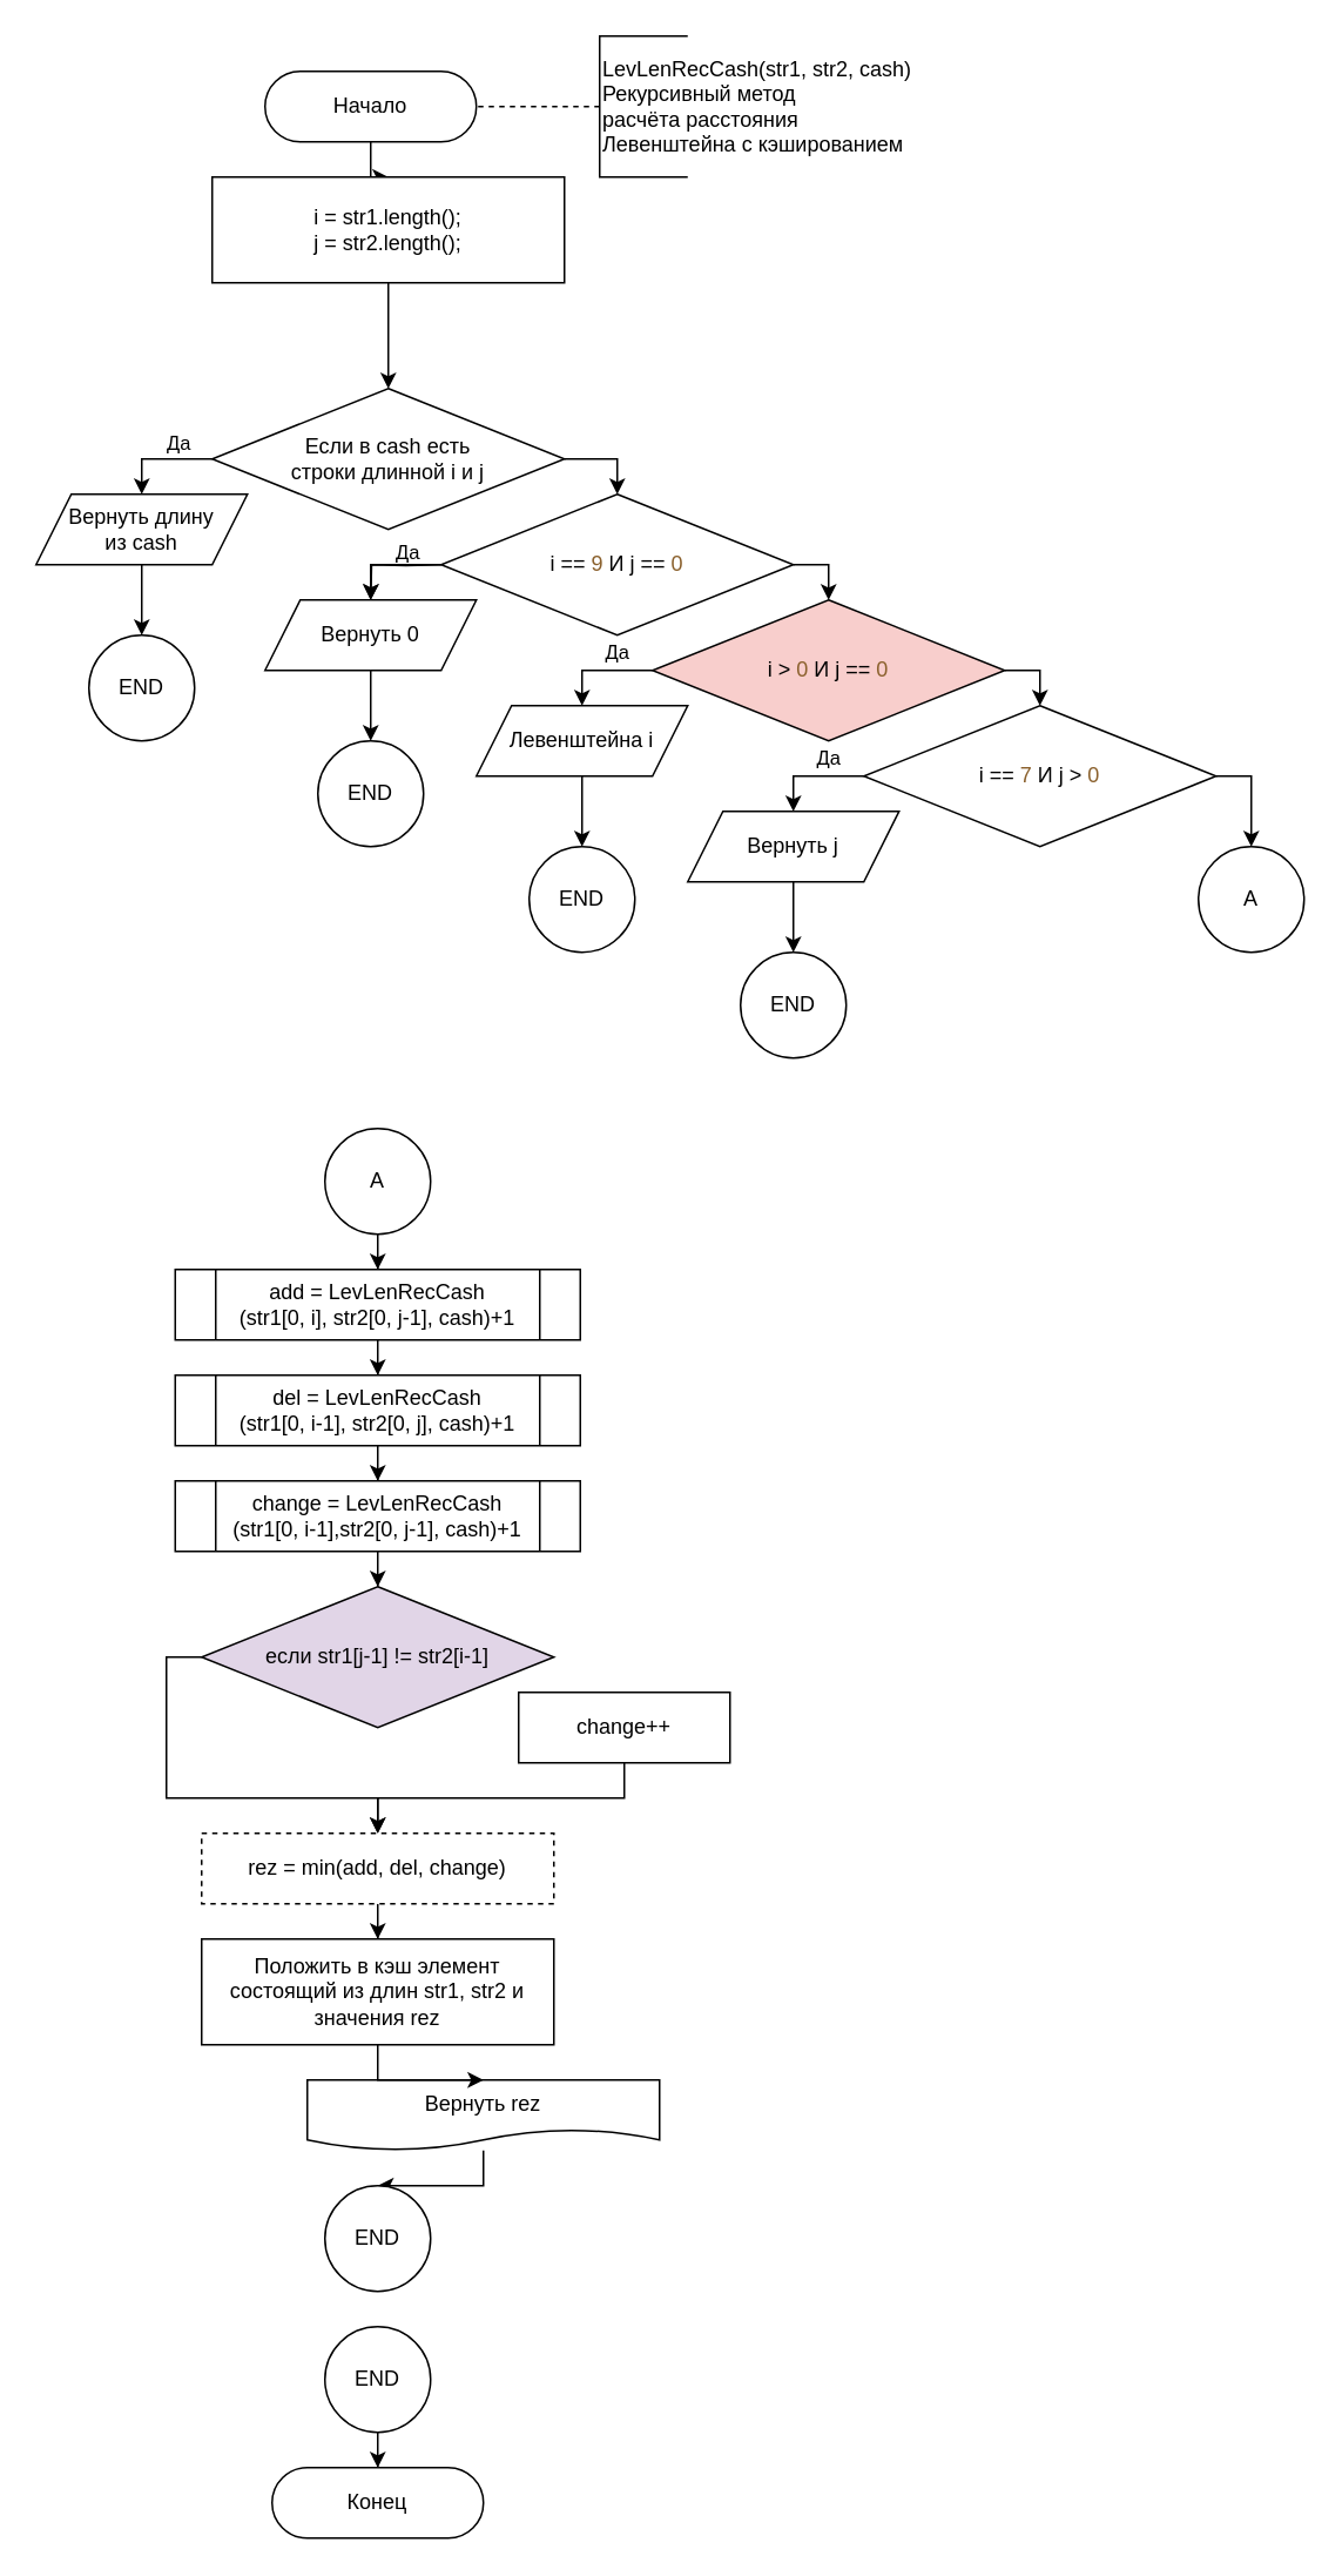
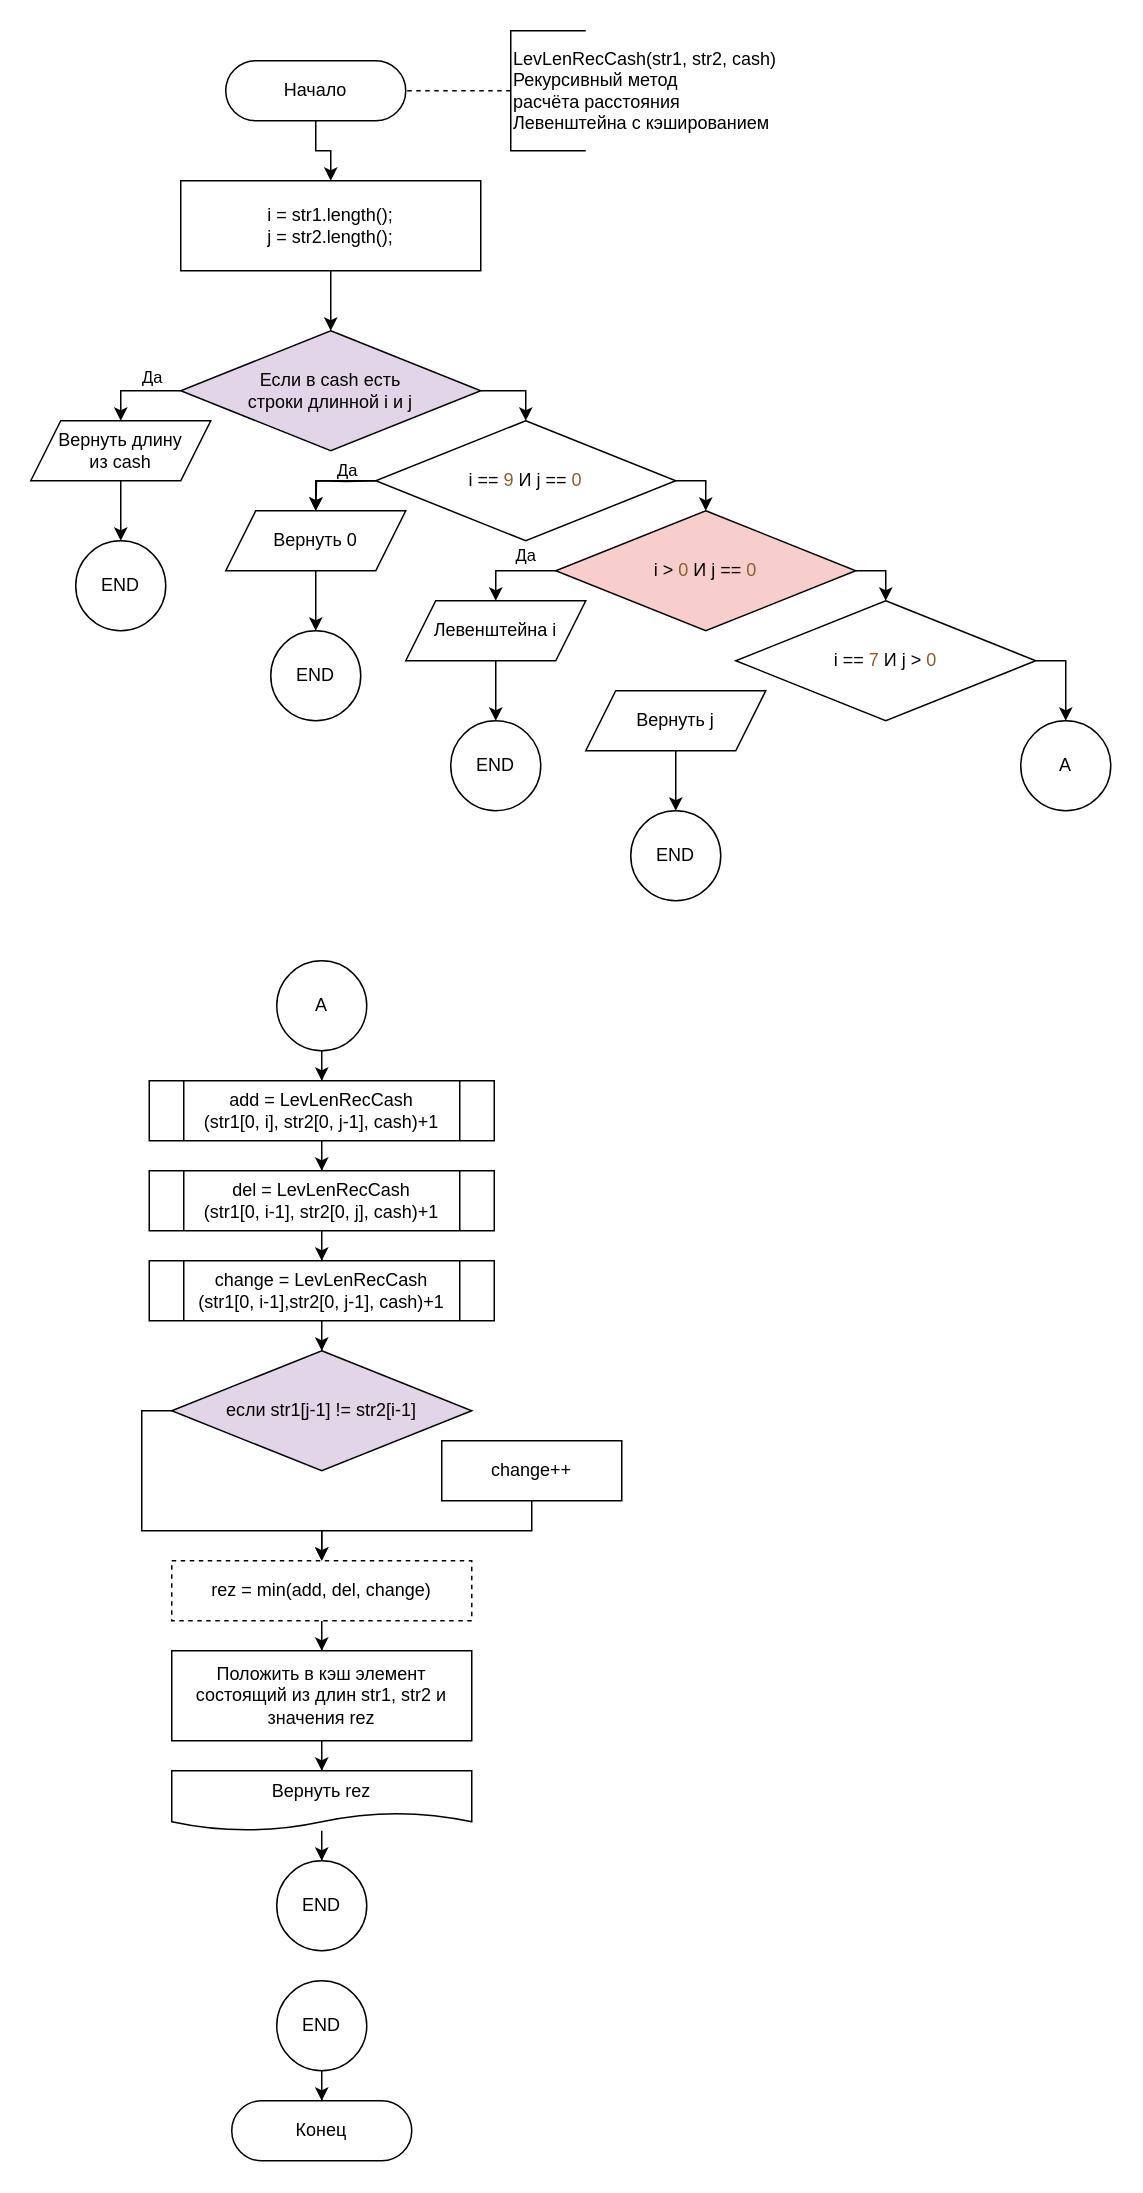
- <mxCell id="47" value="i = str1.length();&lt;div&gt;j = str2.length();&lt;/div&gt;" style="rounded=0;whiteSpace=wrap;html=1;" parent="1" vertex="1"><mxGeometry x="120" y="100" width="200" height="60" as="geometry" /></mxCell>
+ <mxCell id="47" value="i = str1.length();&lt;div&gt;j = str2.length();&lt;/div&gt;" style="rounded=0;whiteSpace=wrap;html=1;" parent="1" vertex="1"><mxGeometry x="120" y="120" width="200" height="60" as="geometry" /></mxCell>
- <mxCell id="45" value="Если в cash есть&lt;br&gt;строки длинной i и j" style="rhombus;whiteSpace=wrap;html=1;" parent="1" vertex="1"><mxGeometry x="120" y="220" width="200" height="80" as="geometry" /></mxCell>
+ <mxCell id="45" value="Если в cash есть&lt;br&gt;строки длинной i и j" style="rhombus;whiteSpace=wrap;html=1;fillColor=#e1d5e7;" parent="1" vertex="1"><mxGeometry x="120" y="220" width="200" height="80" as="geometry" /></mxCell>
- <mxCell id="17" value="Да" style="edgeStyle=orthogonalEdgeStyle;rounded=0;orthogonalLoop=1;jettySize=auto;html=1;entryX=0.5;entryY=0;entryDx=0;entryDy=0;exitX=0;exitY=0.5;exitDx=0;exitDy=0;" parent="1" source="16" target="19" edge="1"><mxGeometry x="-0.333" y="-10" relative="1" as="geometry"><mxPoint x="450" y="460" as="sourcePoint" /><mxPoint as="offset" /></mxGeometry></mxCell>
- <mxCell id="36" value="Вернуть rez" style="shape=document;whiteSpace=wrap;html=1;boundedLbl=1;strokeWidth=1;" parent="1" vertex="1"><mxGeometry x="174" y="1180" width="200" height="40" as="geometry" /></mxCell>
+ <mxCell id="36" value="Вернуть rez" style="shape=document;whiteSpace=wrap;html=1;boundedLbl=1;strokeWidth=1;" parent="1" vertex="1"><mxGeometry x="114" y="1180" width="200" height="40" as="geometry" /></mxCell>
